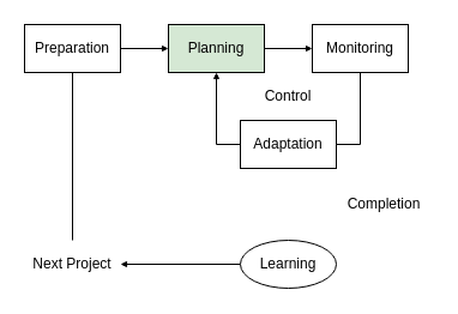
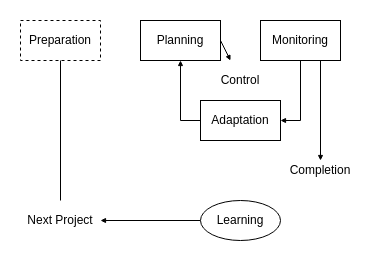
- <mxCell id="3" value="Preparation" style="rounded=0;whiteSpace=wrap;html=1;" vertex="1" parent="1"><mxGeometry x="20" y="20" width="80" height="40" as="geometry" /></mxCell>
+ <mxCell id="3" value="Preparation" style="rounded=0;whiteSpace=wrap;html=1;dashed=1;" vertex="1" parent="1"><mxGeometry x="20" y="20" width="80" height="40" as="geometry" /></mxCell>
- <mxCell id="2" style="edgeStyle=none;html=1;exitX=1;exitY=0.5;exitDx=0;exitDy=0;entryX=0;entryY=0.5;entryDx=0;entryDy=0;endArrow=block;endFill=1;startSize=3;endSize=3;" edge="1" parent="1" source="3" target="5"><mxGeometry relative="1" as="geometry" /></mxCell>
- <mxCell id="5" value="Planning" style="rounded=0;whiteSpace=wrap;html=1;fillColor=#d5e8d4;" vertex="1" parent="1"><mxGeometry x="140" y="20" width="80" height="40" as="geometry" /></mxCell>
+ <mxCell id="5" value="Planning" style="rounded=0;whiteSpace=wrap;html=1;" vertex="1" parent="1"><mxGeometry x="140" y="20" width="80" height="40" as="geometry" /></mxCell>
- <mxCell id="4" style="edgeStyle=none;html=1;exitX=1;exitY=0.5;exitDx=0;exitDy=0;entryX=0;entryY=0.5;entryDx=0;entryDy=0;endArrow=block;endFill=1;startSize=3;endSize=3;" edge="1" parent="1" source="5" target="8"><mxGeometry relative="1" as="geometry" /></mxCell>
+ <mxCell id="4" style="edgeStyle=none;html=1;exitX=1;exitY=0.5;exitDx=0;exitDy=0;endArrow=block;endFill=1;startSize=3;endSize=3;" edge="1" parent="1" source="5" target="11"><mxGeometry relative="1" as="geometry" /></mxCell>
+ <mxCell id="7" style="edgeStyle=none;html=1;exitX=0.75;exitY=1;exitDx=0;exitDy=0;entryX=0.5;entryY=0;entryDx=0;entryDy=0;endArrow=block;endFill=1;startSize=3;endSize=3;" edge="1" parent="1" source="8" target="12"><mxGeometry relative="1" as="geometry" /></mxCell>
- <mxCell id="6" style="edgeStyle=none;html=1;exitX=0.5;exitY=1;exitDx=0;exitDy=0;entryX=1;entryY=0.5;entryDx=0;entryDy=0;endArrow=none;endFill=1;startSize=3;endSize=3;rounded=0;" edge="1" parent="1" source="8" target="10"><mxGeometry relative="1" as="geometry"><Array as="points"><mxPoint x="300" y="120" /></Array></mxGeometry></mxCell>
+ <mxCell id="6" style="edgeStyle=none;html=1;exitX=0.5;exitY=1;exitDx=0;exitDy=0;entryX=1;entryY=0.5;entryDx=0;entryDy=0;endArrow=block;endFill=1;startSize=3;endSize=3;rounded=0;" edge="1" parent="1" source="8" target="10"><mxGeometry relative="1" as="geometry"><Array as="points"><mxPoint x="300" y="120" /></Array></mxGeometry></mxCell>
